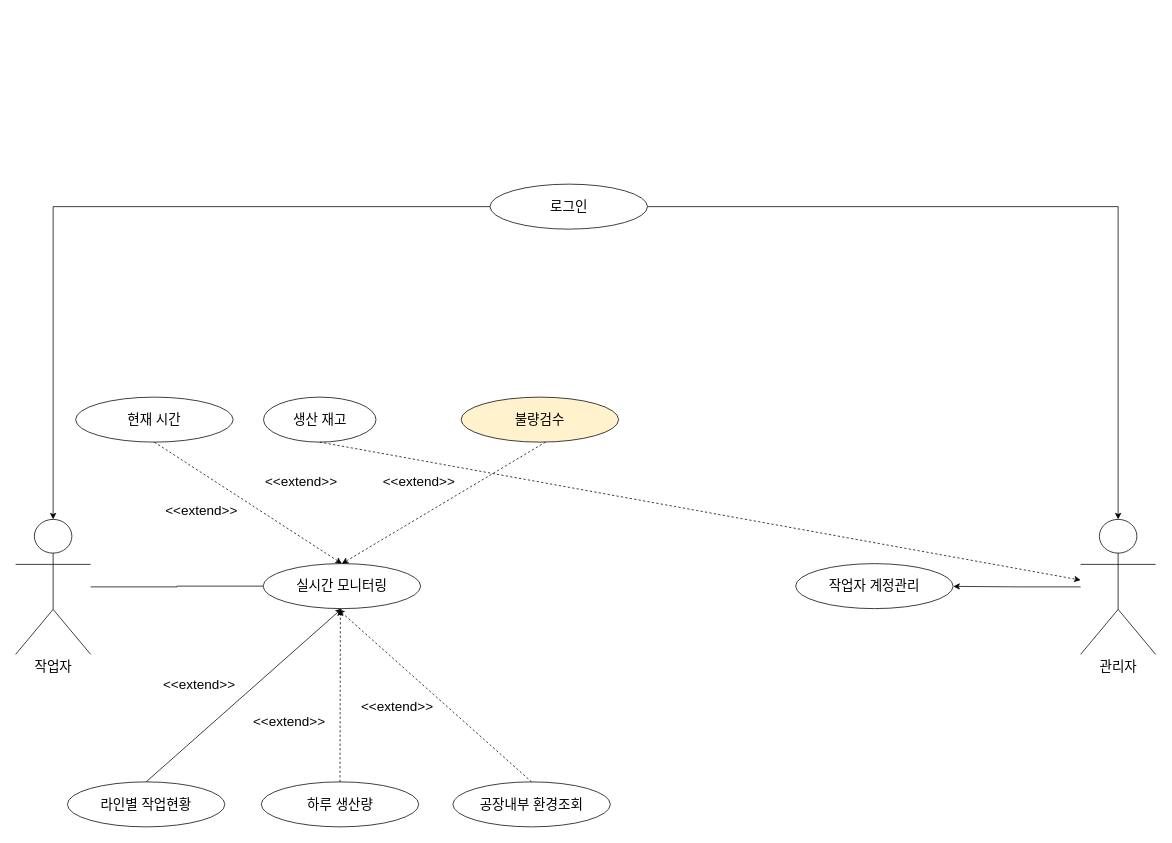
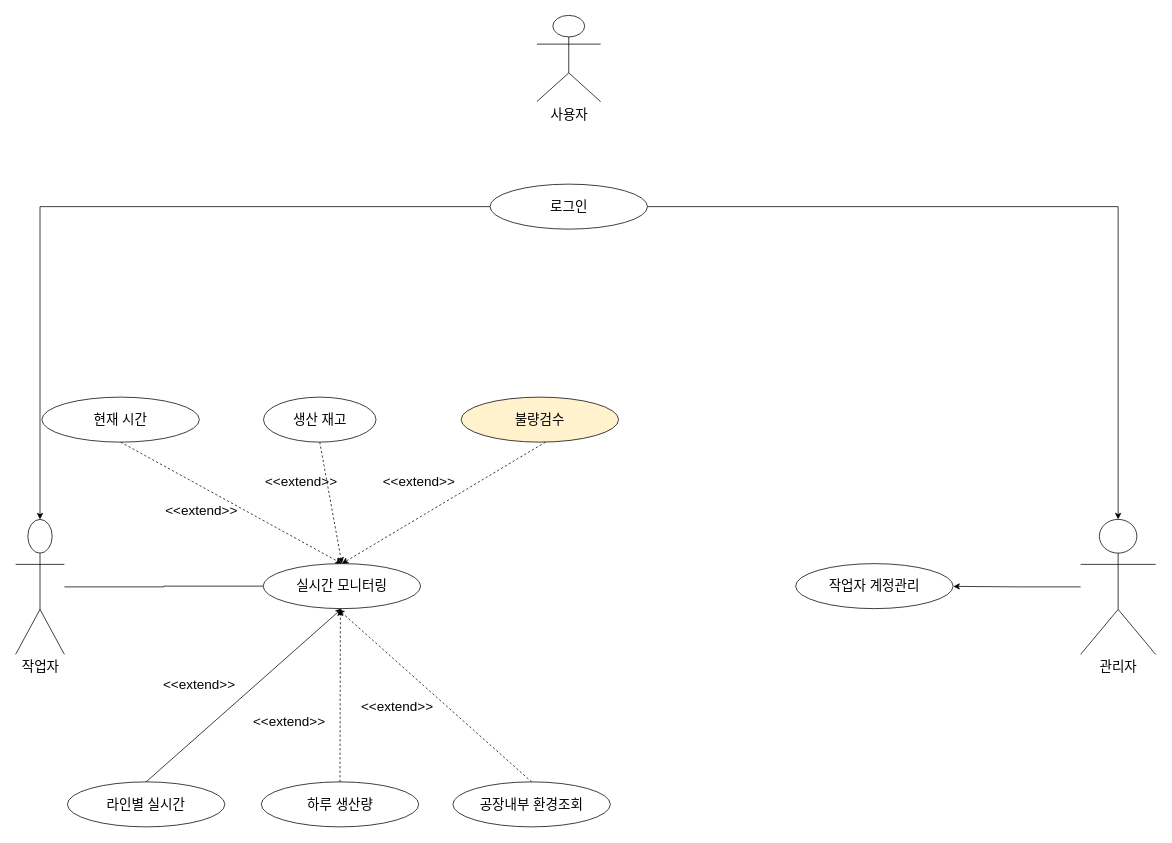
+ <mxCell id="6" value="사용자&lt;br style=&quot;font-size: 18px;&quot;&gt;" style="shape=umlActor;verticalLabelPosition=bottom;labelBackgroundColor=#ffffff;verticalAlign=top;html=1;fontSize=18;" vertex="1" parent="1"><mxGeometry x="715" y="20" width="85" height="115" as="geometry" /></mxCell>
- <mxCell id="11" value="현재 시간" style="ellipse;whiteSpace=wrap;html=1;fontSize=18;" vertex="1" parent="1"><mxGeometry x="100" y="529" width="210" height="60" as="geometry" /></mxCell>
+ <mxCell id="11" value="현재 시간" style="ellipse;whiteSpace=wrap;html=1;fontSize=18;" vertex="1" parent="1"><mxGeometry x="55" y="529" width="210" height="60" as="geometry" /></mxCell>
- <mxCell id="21" value="" style="endArrow=classic;html=1;dashed=1;fontSize=18;exitX=0.5;exitY=1;exitDx=0;exitDy=0;" edge="1" parent="1" source="12" target="5"><mxGeometry width="50" height="50" relative="1" as="geometry"><mxPoint x="246" y="599" as="sourcePoint" /><mxPoint x="496" y="761" as="targetPoint" /></mxGeometry></mxCell>
+ <mxCell id="21" value="" style="endArrow=classic;html=1;dashed=1;fontSize=18;exitX=0.5;exitY=1;exitDx=0;exitDy=0;entryX=0.5;entryY=0;entryDx=0;entryDy=0;" edge="1" parent="1" source="12" target="7"><mxGeometry width="50" height="50" relative="1" as="geometry"><mxPoint x="246" y="599" as="sourcePoint" /><mxPoint x="496" y="761" as="targetPoint" /></mxGeometry></mxCell>
- <mxCell id="3" value="작업자&lt;br style=&quot;font-size: 18px;&quot;&gt;" style="shape=umlActor;verticalLabelPosition=bottom;labelBackgroundColor=#ffffff;verticalAlign=top;html=1;fontSize=18;" vertex="1" parent="1"><mxGeometry x="20" y="692" width="100" height="180" as="geometry" /></mxCell>
+ <mxCell id="3" value="작업자&lt;br style=&quot;font-size: 18px;&quot;&gt;" style="shape=umlActor;verticalLabelPosition=bottom;labelBackgroundColor=#ffffff;verticalAlign=top;html=1;fontSize=18;" vertex="1" parent="1"><mxGeometry x="20" y="692" width="65" height="180" as="geometry" /></mxCell>
- <mxCell id="8" value="라인별 작업현황" style="ellipse;whiteSpace=wrap;html=1;fontSize=18;" vertex="1" parent="1"><mxGeometry x="89" y="1042" width="210" height="60" as="geometry" /></mxCell>
+ <mxCell id="8" value="라인별 실시간" style="ellipse;whiteSpace=wrap;html=1;fontSize=18;" vertex="1" parent="1"><mxGeometry x="89" y="1042" width="210" height="60" as="geometry" /></mxCell>
